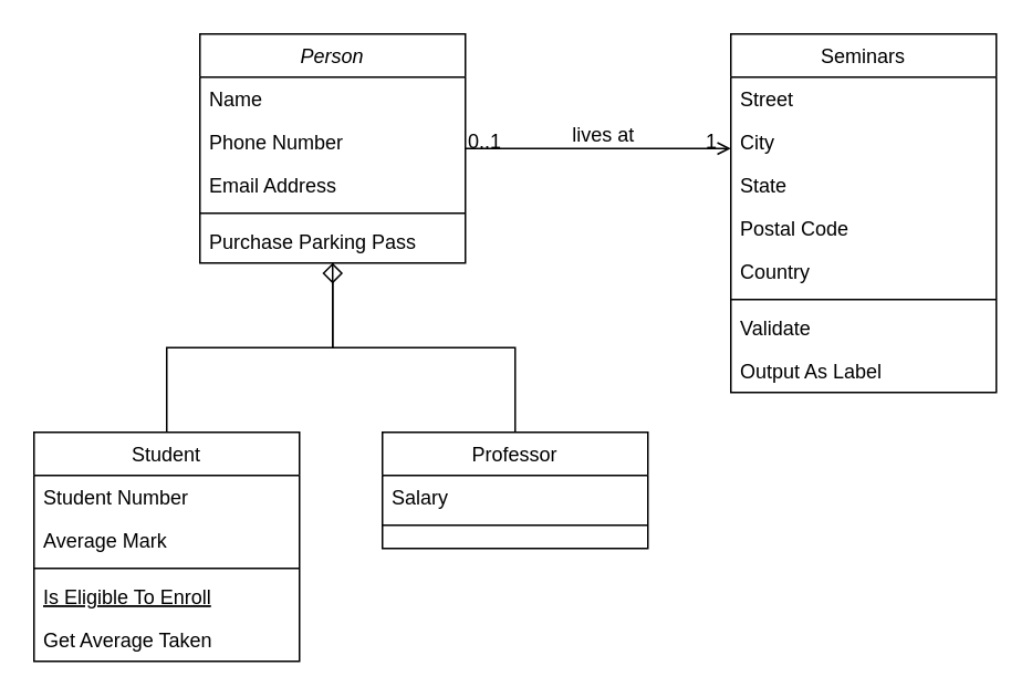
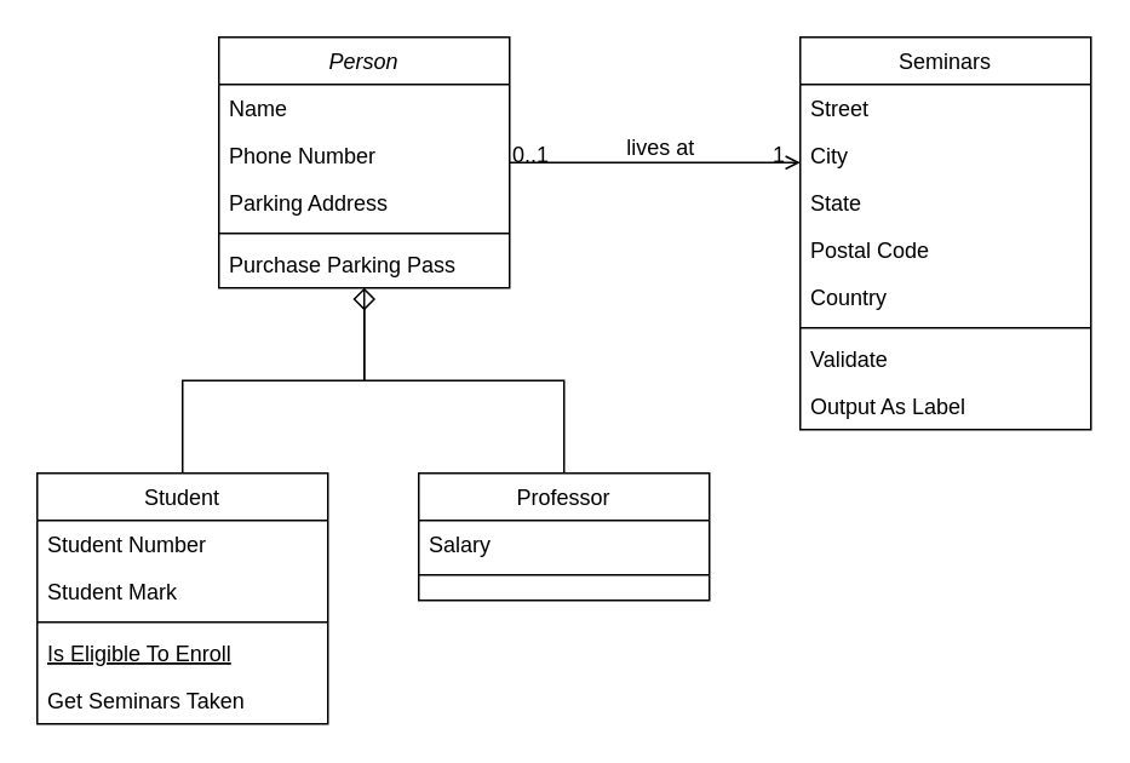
- <mxCell id="5" value="Email Address" style="text;strokeColor=none;fillColor=none;align=left;verticalAlign=top;spacingLeft=4;spacingRight=4;overflow=hidden;rotatable=0;points=[[0,0.5],[1,0.5]];portConstraint=eastwest;rounded=0;shadow=0;html=0;" parent="2" vertex="1"><mxGeometry y="78" width="160" height="26" as="geometry" /></mxCell>
+ <mxCell id="5" value="Parking Address" style="text;strokeColor=none;fillColor=none;align=left;verticalAlign=top;spacingLeft=4;spacingRight=4;overflow=hidden;rotatable=0;points=[[0,0.5],[1,0.5]];portConstraint=eastwest;rounded=0;shadow=0;html=0;" parent="2" vertex="1"><mxGeometry y="78" width="160" height="26" as="geometry" /></mxCell>
- <mxCell id="10" value="Average Mark" style="text;strokeColor=none;fillColor=none;align=left;verticalAlign=top;spacingLeft=4;spacingRight=4;overflow=hidden;rotatable=0;points=[[0,0.5],[1,0.5]];portConstraint=eastwest;rounded=0;shadow=0;html=0;" parent="8" vertex="1"><mxGeometry y="52" width="160" height="26" as="geometry" /></mxCell>
+ <mxCell id="10" value="Student Mark" style="text;strokeColor=none;fillColor=none;align=left;verticalAlign=top;spacingLeft=4;spacingRight=4;overflow=hidden;rotatable=0;points=[[0,0.5],[1,0.5]];portConstraint=eastwest;rounded=0;shadow=0;html=0;" parent="8" vertex="1"><mxGeometry y="52" width="160" height="26" as="geometry" /></mxCell>
- <mxCell id="13" value="Get Average Taken" style="text;strokeColor=none;fillColor=none;align=left;verticalAlign=top;spacingLeft=4;spacingRight=4;overflow=hidden;rotatable=0;points=[[0,0.5],[1,0.5]];portConstraint=eastwest;" parent="8" vertex="1"><mxGeometry y="112" width="160" height="26" as="geometry" /></mxCell>
+ <mxCell id="13" value="Get Seminars Taken" style="text;strokeColor=none;fillColor=none;align=left;verticalAlign=top;spacingLeft=4;spacingRight=4;overflow=hidden;rotatable=0;points=[[0,0.5],[1,0.5]];portConstraint=eastwest;" parent="8" vertex="1"><mxGeometry y="112" width="160" height="26" as="geometry" /></mxCell>
